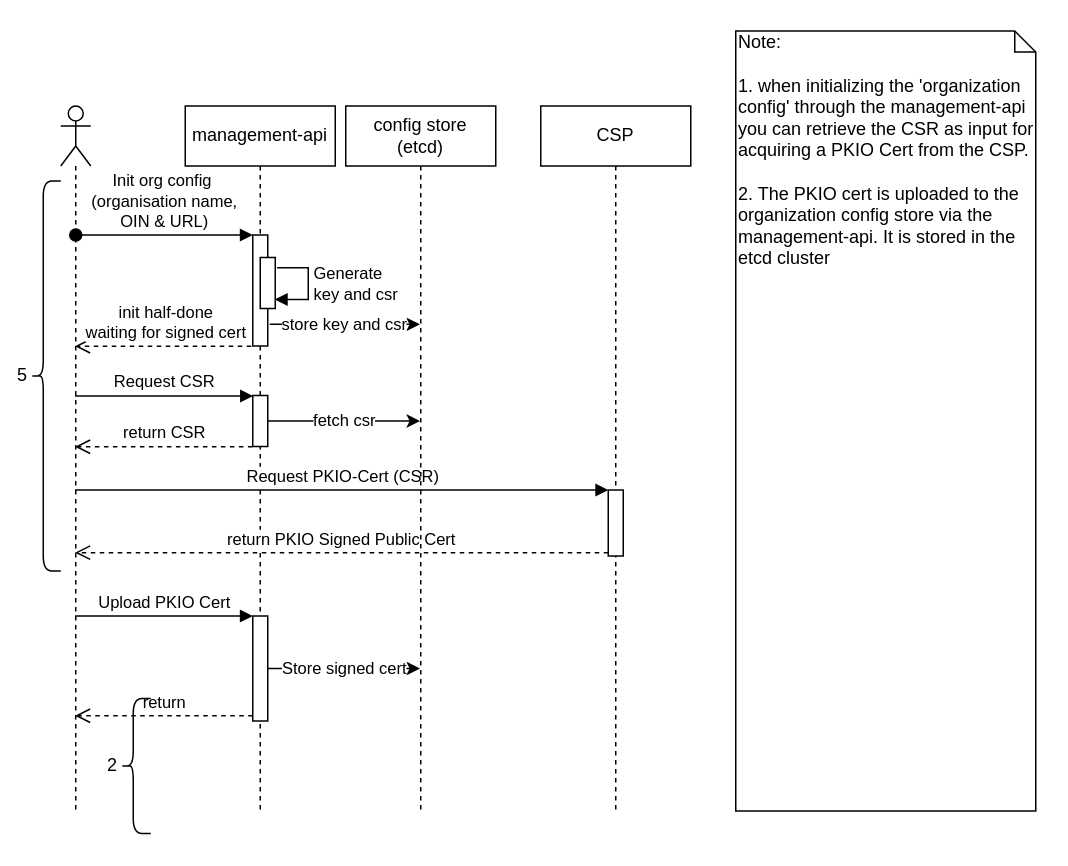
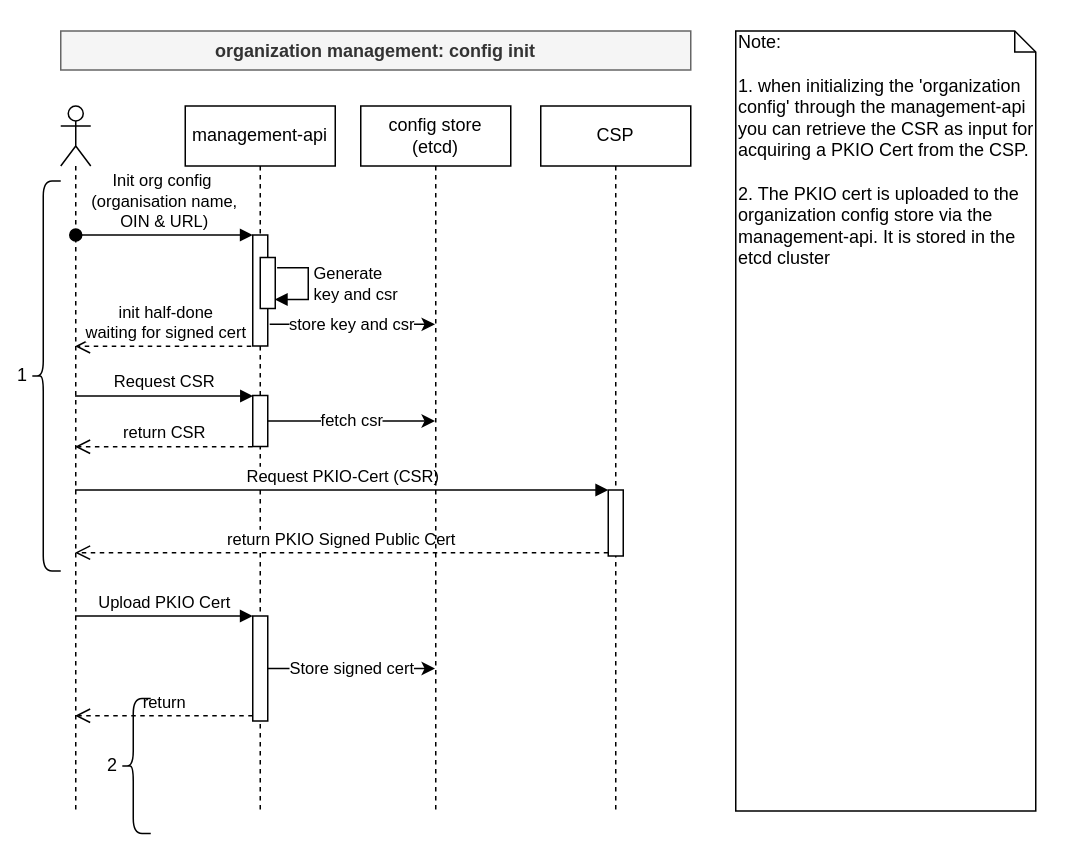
+ <mxCell id="10" value="organization management: config init" style="text;align=center;fontStyle=1;verticalAlign=middle;spacingLeft=3;spacingRight=3;strokeColor=#666666;rotatable=0;points=[[0,0.5],[1,0.5]];portConstraint=eastwest;fillColor=#f5f5f5;fontColor=#333333;" parent="1" vertex="1"><mxGeometry x="40" y="20" width="420" height="26" as="geometry" /></mxCell>
- <mxCell id="18" value="&lt;div style=&quot;text-align: left&quot;&gt;&lt;span&gt;5&lt;/span&gt;&lt;/div&gt;" style="shape=curlyBracket;whiteSpace=wrap;html=1;rounded=1;size=0.417;align=right;labelPosition=left;verticalLabelPosition=middle;verticalAlign=middle;" parent="1" vertex="1"><mxGeometry x="20" y="120" width="20" height="260" as="geometry" /></mxCell>
+ <mxCell id="18" value="&lt;div style=&quot;text-align: left&quot;&gt;&lt;span&gt;1&lt;/span&gt;&lt;/div&gt;" style="shape=curlyBracket;whiteSpace=wrap;html=1;rounded=1;size=0.417;align=right;labelPosition=left;verticalLabelPosition=middle;verticalAlign=middle;" parent="1" vertex="1"><mxGeometry x="20" y="120" width="20" height="260" as="geometry" /></mxCell>
- <mxCell id="22" value="config store&lt;br&gt;(etcd)&lt;br&gt;" style="shape=umlLifeline;perimeter=lifelinePerimeter;whiteSpace=wrap;html=1;container=1;collapsible=0;recursiveResize=0;outlineConnect=0;" parent="1" vertex="1"><mxGeometry x="230" y="70" width="100" height="470" as="geometry" /></mxCell>
+ <mxCell id="22" value="config store&lt;br&gt;(etcd)&lt;br&gt;" style="shape=umlLifeline;perimeter=lifelinePerimeter;whiteSpace=wrap;html=1;container=1;collapsible=0;recursiveResize=0;outlineConnect=0;" parent="1" vertex="1"><mxGeometry x="240" y="70" width="100" height="470" as="geometry" /></mxCell>
